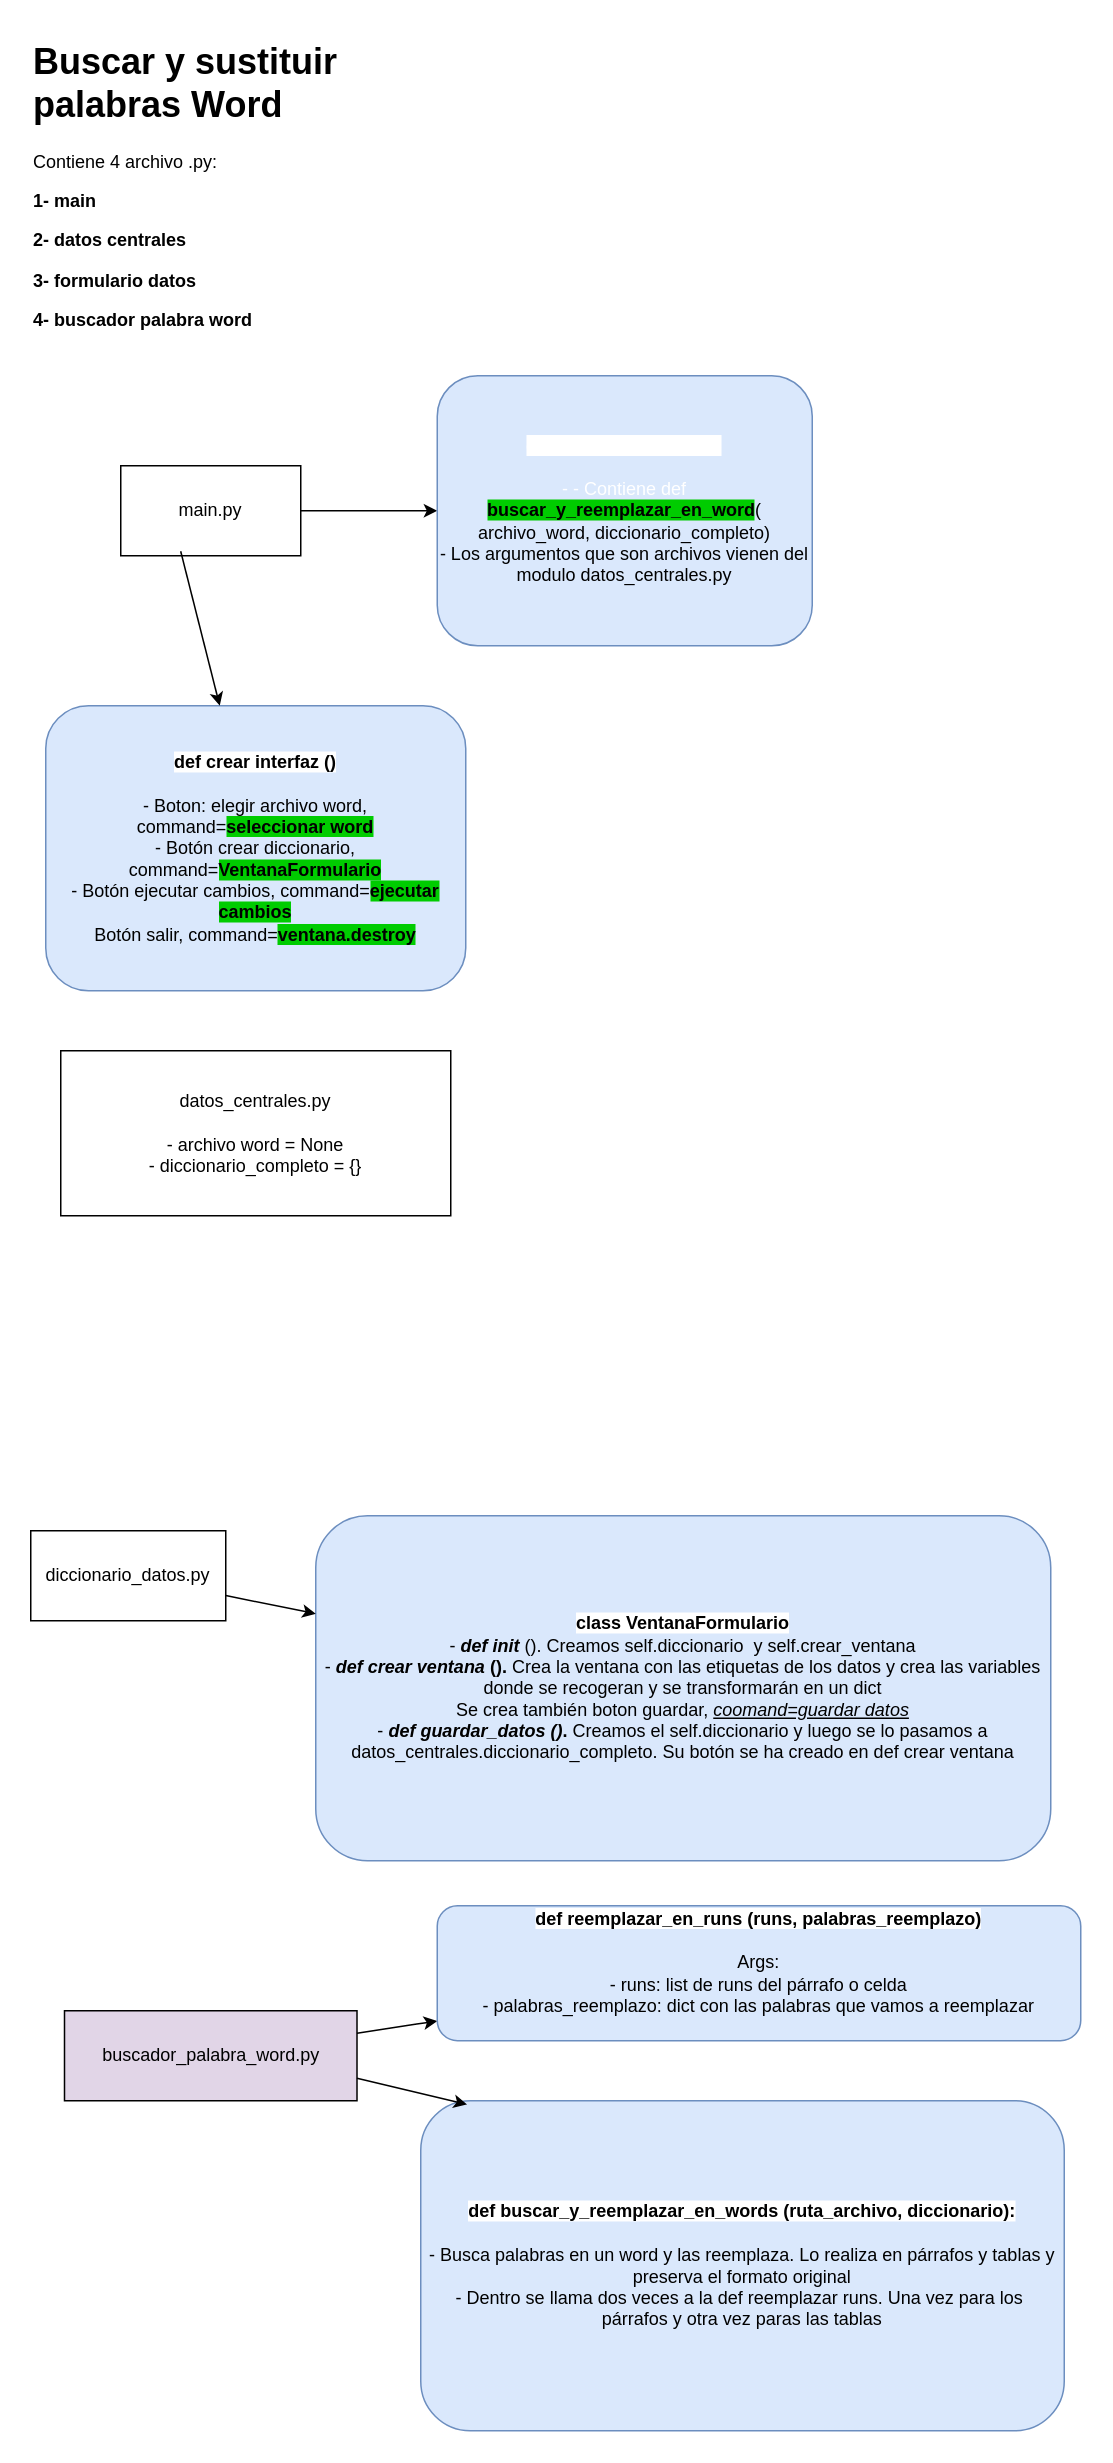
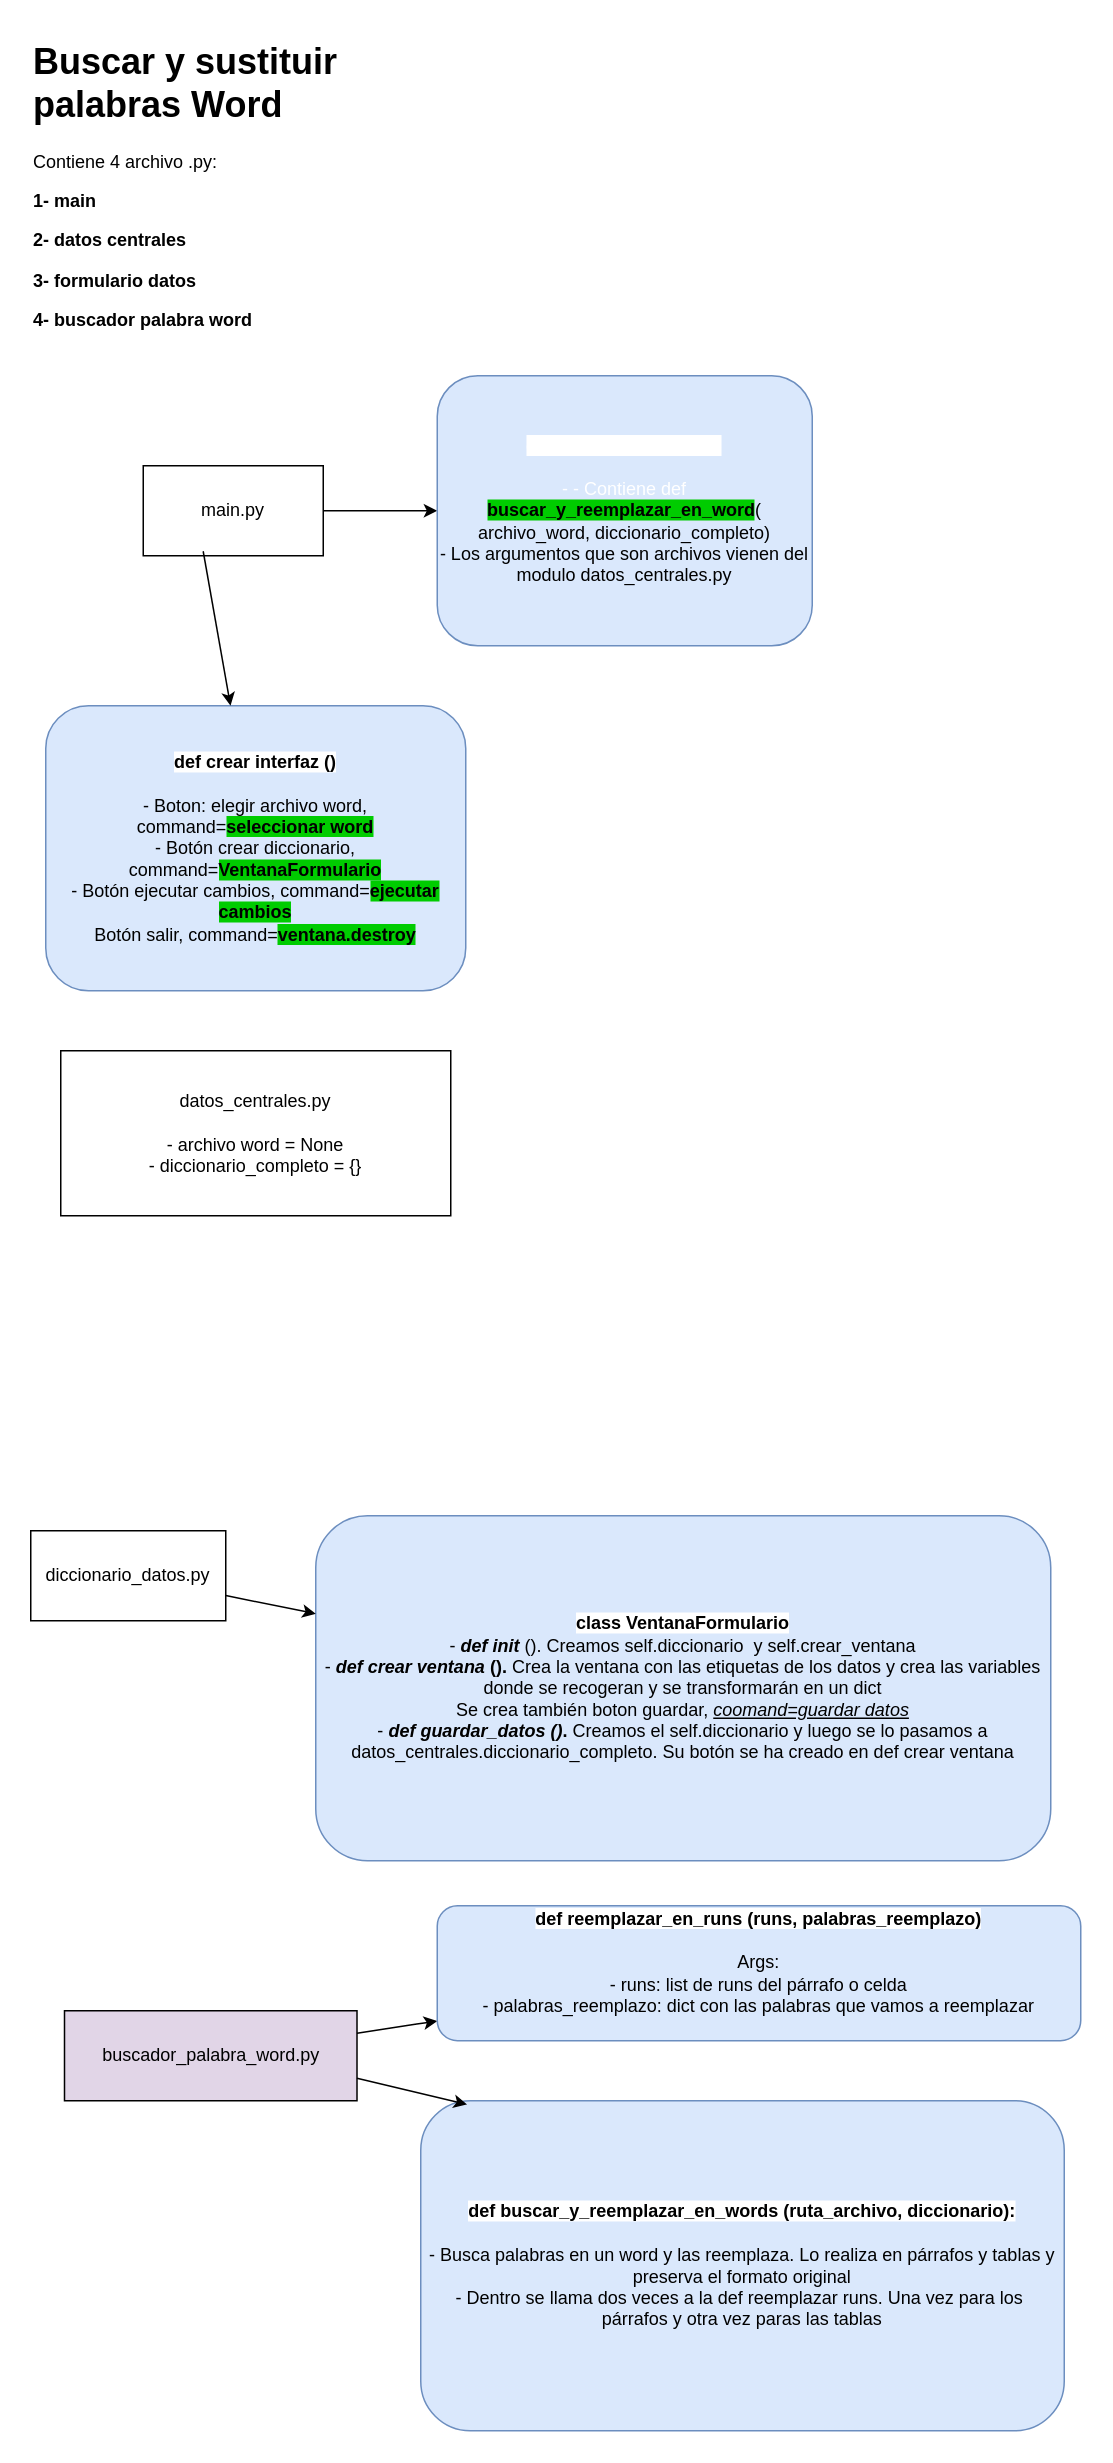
- <mxCell id="2" value="main.py" style="rounded=0;whiteSpace=wrap;html=1;" vertex="1" parent="1"><mxGeometry x="80" y="310" width="120" height="60" as="geometry" /></mxCell>
+ <mxCell id="2" value="main.py" style="rounded=0;whiteSpace=wrap;html=1;" vertex="1" parent="1"><mxGeometry x="95" y="310" width="120" height="60" as="geometry" /></mxCell>
